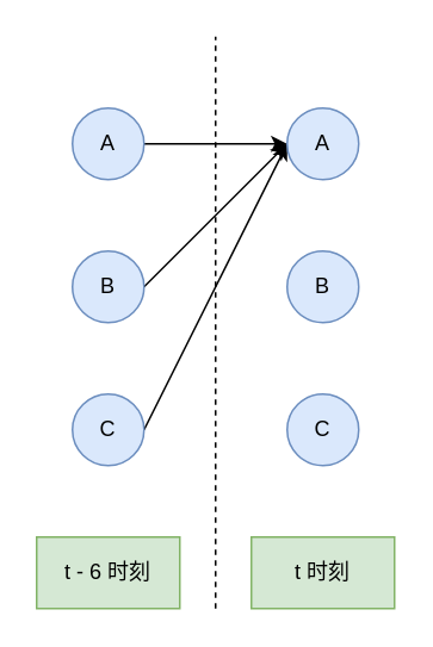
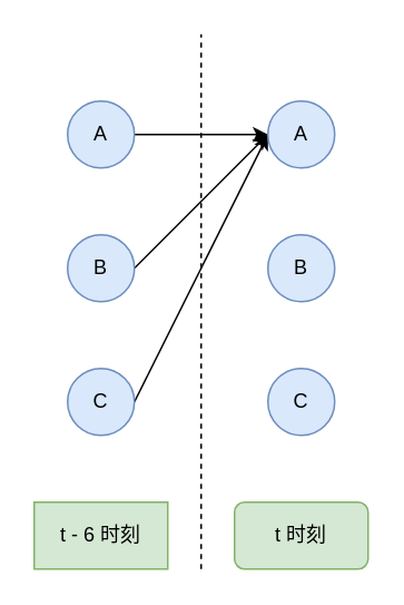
- <mxCell id="11" value="t 时刻" style="rounded=0;whiteSpace=wrap;html=1;fillColor=#d5e8d4;strokeColor=#82b366;" vertex="1" parent="1"><mxGeometry x="140" y="300" width="80" height="40" as="geometry" /></mxCell>
+ <mxCell id="11" value="t 时刻" style="whiteSpace=wrap;html=1;fillColor=#d5e8d4;strokeColor=#82b366;rounded=1;" vertex="1" parent="1"><mxGeometry x="140" y="300" width="80" height="40" as="geometry" /></mxCell>
